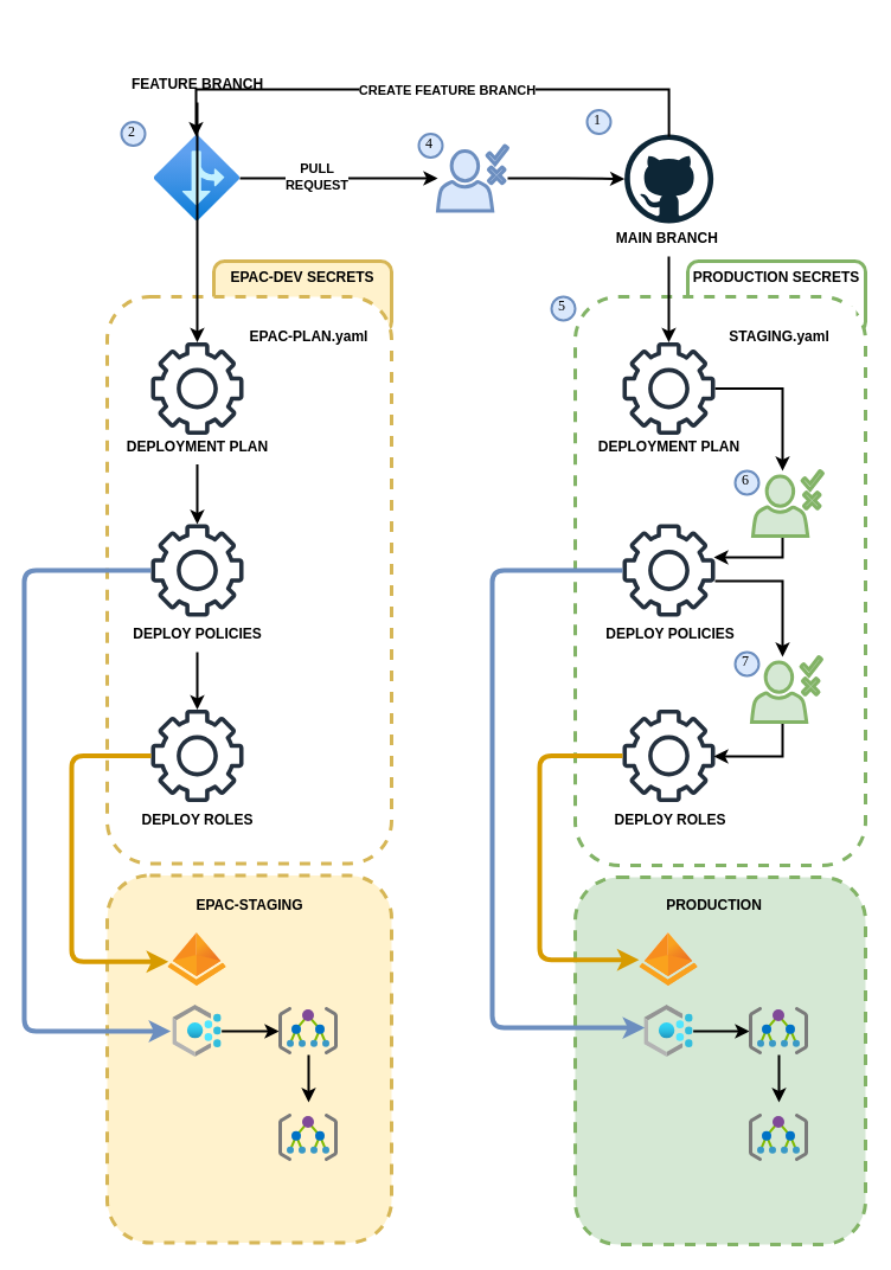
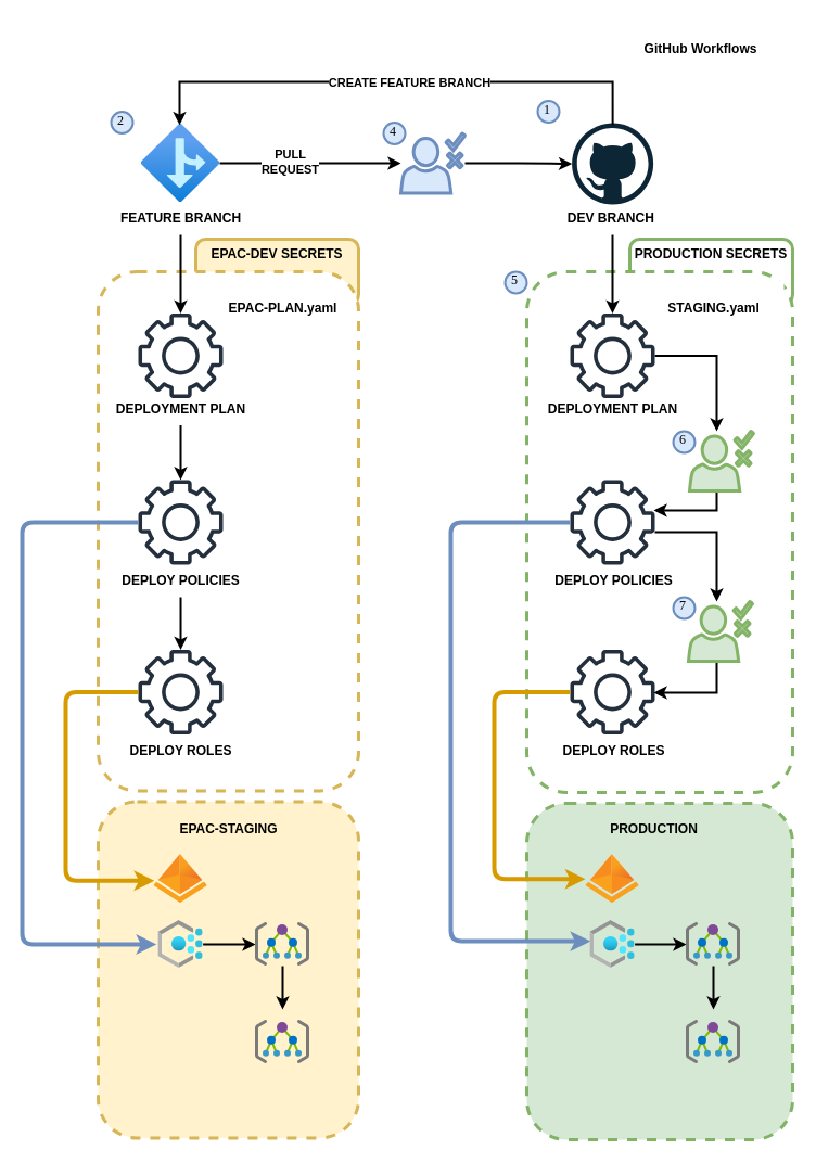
+ <mxCell id="47" value="&lt;p&gt;&lt;b&gt;GitHub Workflows&lt;/b&gt;&lt;/p&gt;" style="text;html=1;align=center;verticalAlign=middle;resizable=0;points=[];autosize=1;strokeColor=none;fillColor=none;labelBackgroundColor=default;" parent="1" vertex="1"><mxGeometry x="580" y="20" width="130" height="50" as="geometry" /></mxCell>
- <mxCell id="15" value="FEATURE BRANCH" style="text;html=1;align=center;verticalAlign=middle;resizable=0;points=[];autosize=1;strokeColor=none;fillColor=none;fontStyle=1" parent="1" vertex="1"><mxGeometry x="101" y="56" width="130" height="30" as="geometry" /></mxCell>
+ <mxCell id="15" value="FEATURE BRANCH" style="text;html=1;align=center;verticalAlign=middle;resizable=0;points=[];autosize=1;strokeColor=none;fillColor=none;fontStyle=1" parent="1" vertex="1"><mxGeometry x="101" y="186" width="130" height="30" as="geometry" /></mxCell>
- <mxCell id="12" value="MAIN BRANCH&amp;nbsp;" style="text;html=1;align=center;verticalAlign=middle;resizable=0;points=[];autosize=1;strokeColor=none;fillColor=none;fontStyle=1" parent="1" vertex="1"><mxGeometry x="509" y="186" width="110" height="30" as="geometry" /></mxCell>
+ <mxCell id="12" value="DEV BRANCH&amp;nbsp;" style="text;html=1;align=center;verticalAlign=middle;resizable=0;points=[];autosize=1;strokeColor=none;fillColor=none;fontStyle=1" parent="1" vertex="1"><mxGeometry x="509" y="186" width="110" height="30" as="geometry" /></mxCell>
